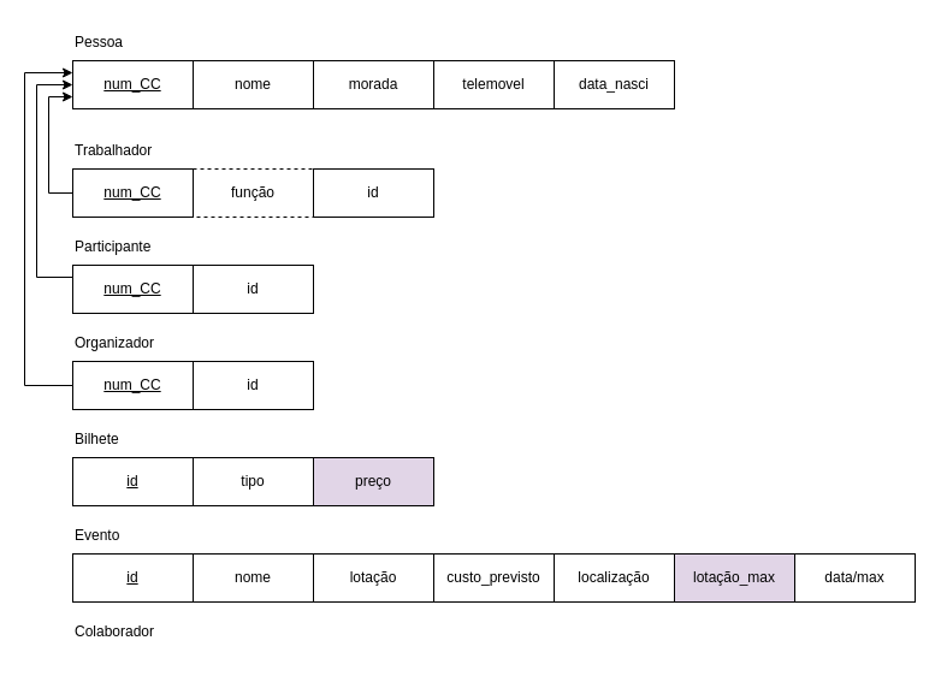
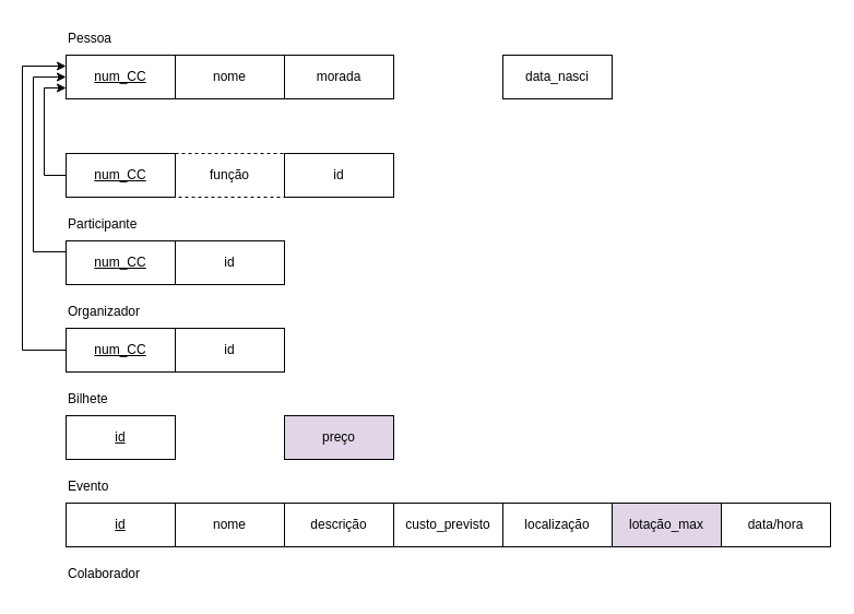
- <mxCell id="5" value="telemovel" style="rounded=0;whiteSpace=wrap;html=1;" vertex="1" parent="1"><mxGeometry x="360" y="50" width="100" height="40" as="geometry" /></mxCell>
- <mxCell id="8" value="Trabalhador" style="text;html=1;align=left;verticalAlign=middle;whiteSpace=wrap;rounded=0;" vertex="1" parent="1"><mxGeometry x="60" y="110" width="60" height="30" as="geometry" /></mxCell>
- <mxCell id="27" value="tipo" style="rounded=0;whiteSpace=wrap;html=1;" vertex="1" parent="1"><mxGeometry x="160" y="380" width="100" height="40" as="geometry" /></mxCell>
- <mxCell id="28" value="lotação" style="rounded=0;whiteSpace=wrap;html=1;" vertex="1" parent="1"><mxGeometry x="260" y="460" width="100" height="40" as="geometry" /></mxCell>
+ <mxCell id="28" value="descrição" style="rounded=0;whiteSpace=wrap;html=1;" vertex="1" parent="1"><mxGeometry x="260" y="460" width="100" height="40" as="geometry" /></mxCell>
- <mxCell id="32" value="data/max" style="rounded=0;whiteSpace=wrap;html=1;" vertex="1" parent="1"><mxGeometry x="660" y="460" width="100" height="40" as="geometry" /></mxCell>
+ <mxCell id="32" value="data/hora" style="rounded=0;whiteSpace=wrap;html=1;" vertex="1" parent="1"><mxGeometry x="660" y="460" width="100" height="40" as="geometry" /></mxCell>
